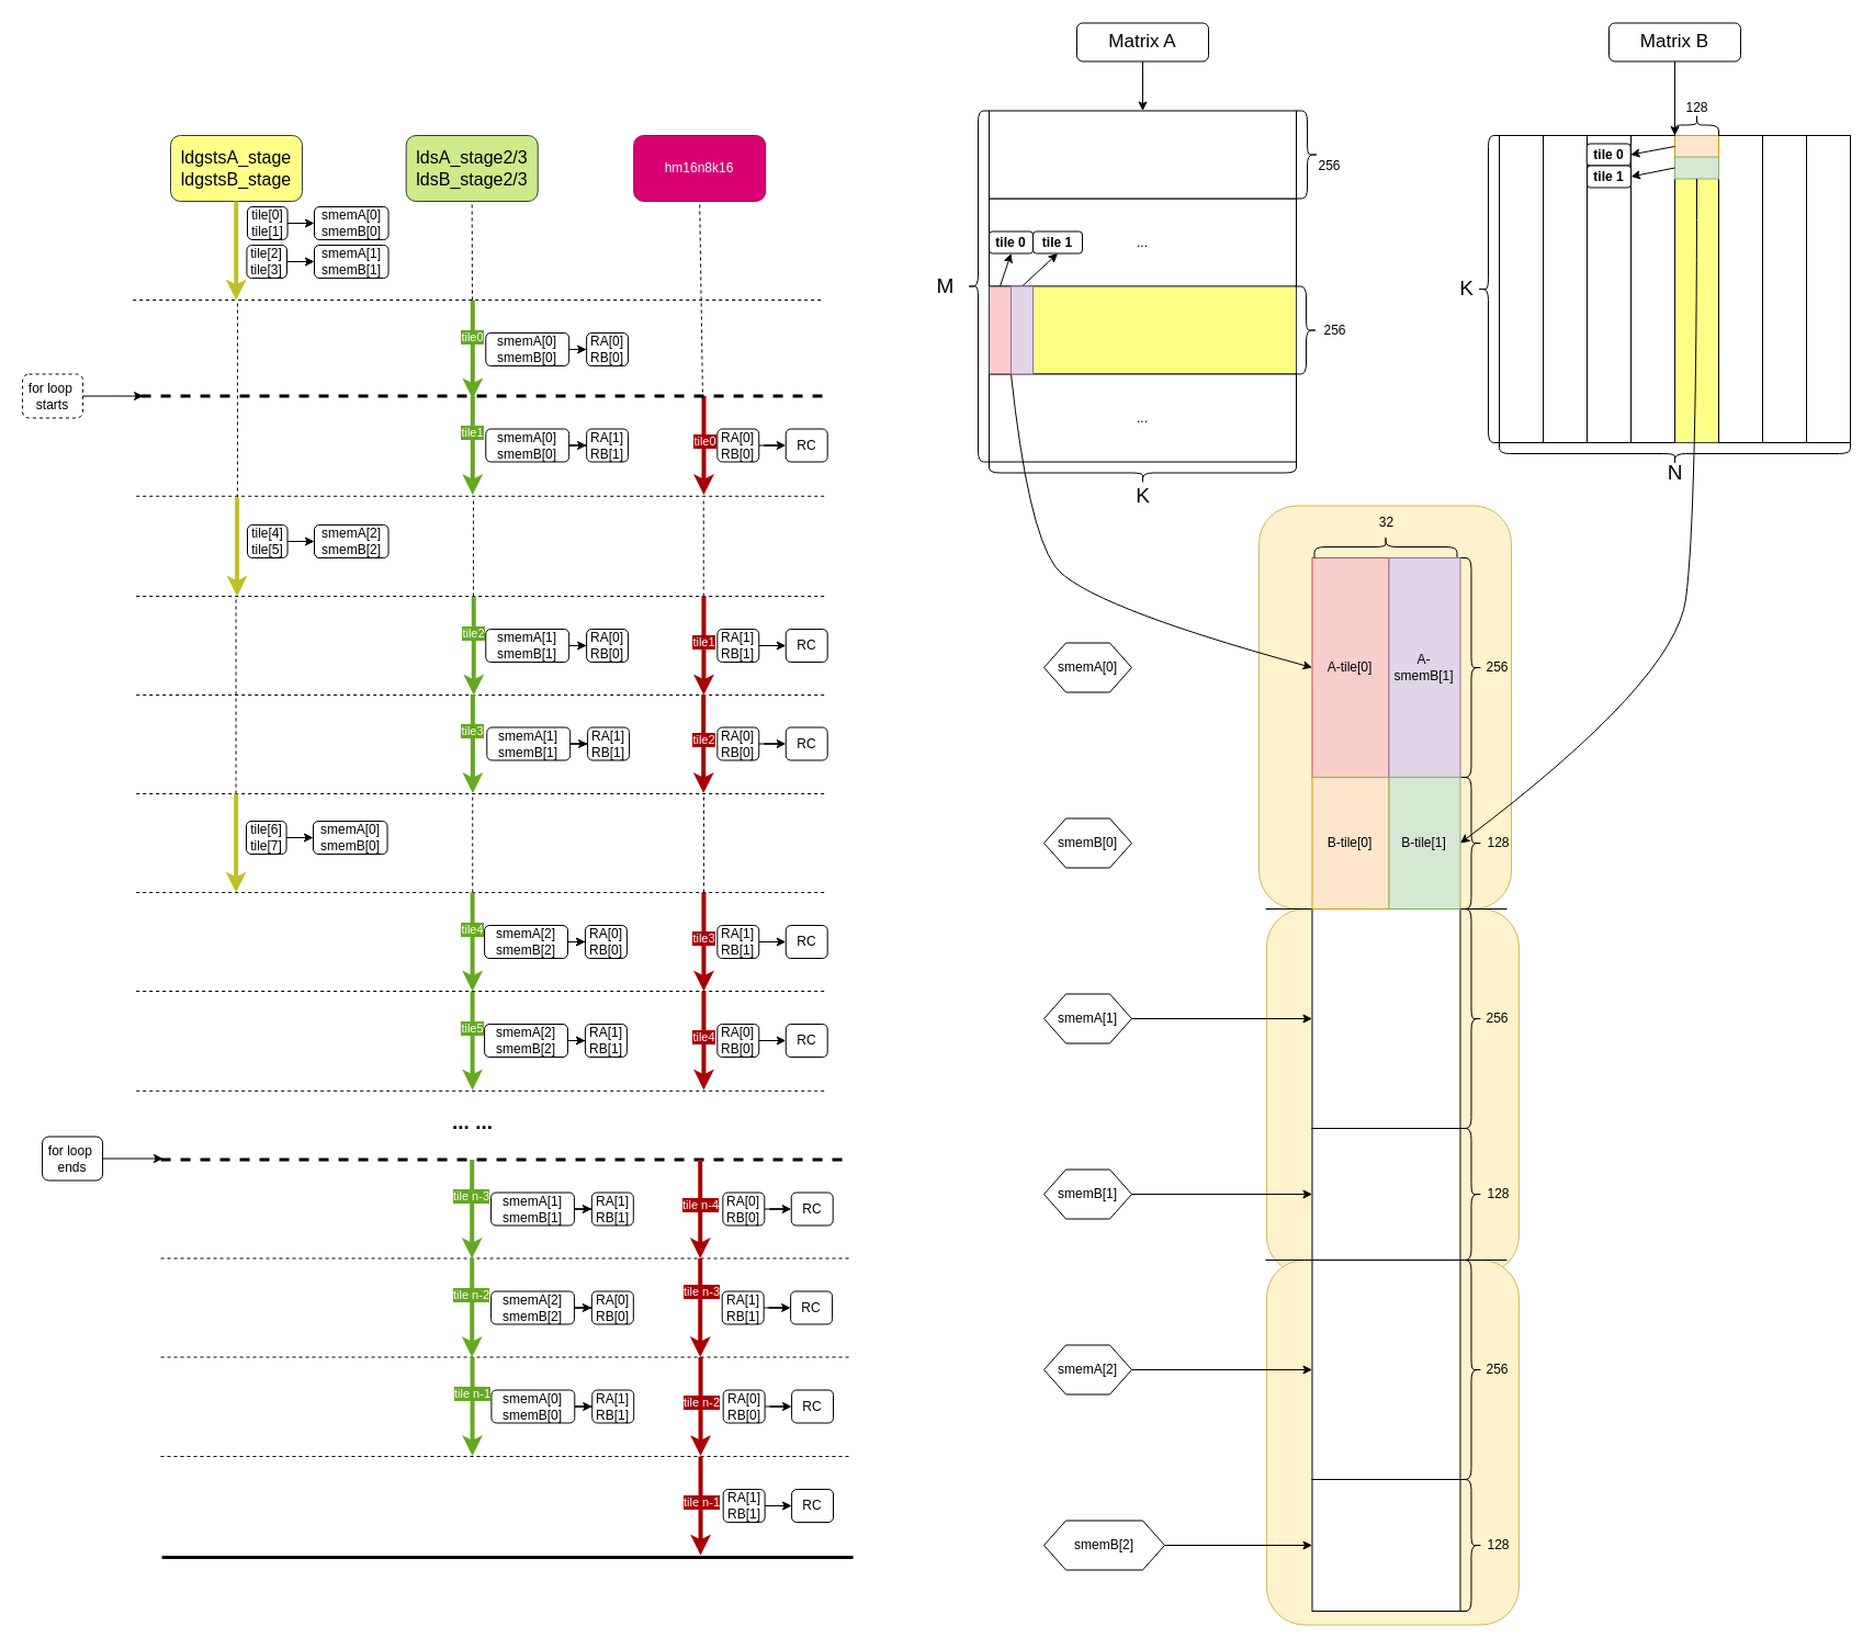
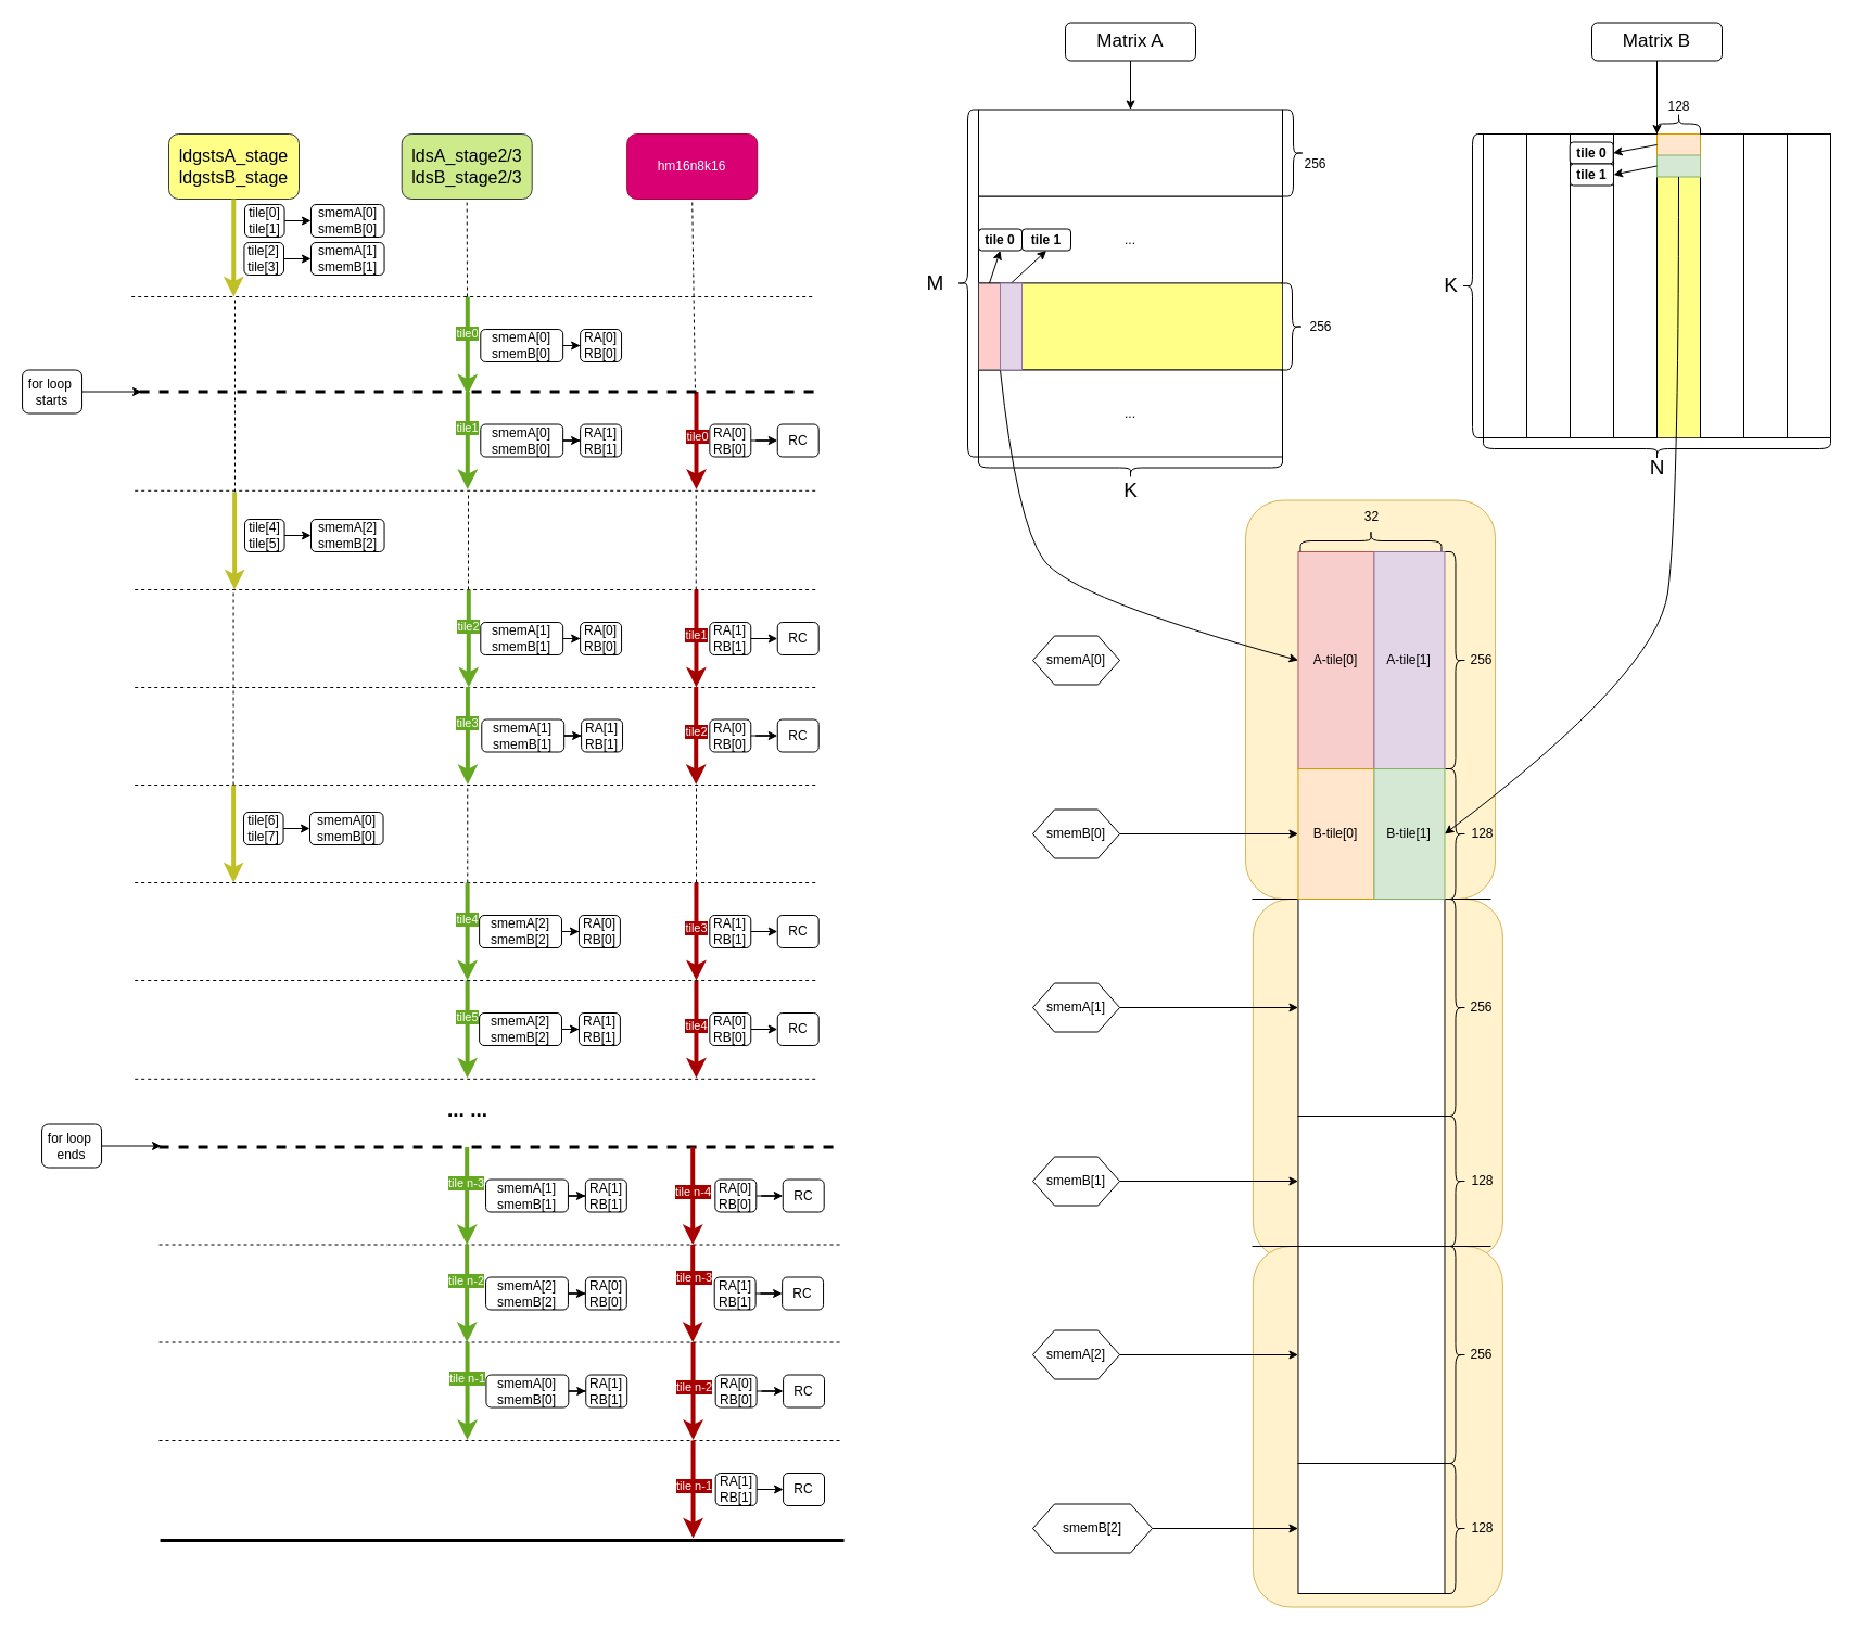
- <mxCell id="135" value="for loop&amp;nbsp;&lt;div&gt;starts&lt;/div&gt;" style="rounded=1;whiteSpace=wrap;html=1;dashed=1;" parent="1" vertex="1"><mxGeometry x="20.06" y="340.5" width="55" height="40" as="geometry" /></mxCell>
+ <mxCell id="135" value="for loop&amp;nbsp;&lt;div&gt;starts&lt;/div&gt;" style="rounded=1;whiteSpace=wrap;html=1;" parent="1" vertex="1"><mxGeometry x="20.06" y="340.5" width="55" height="40" as="geometry" /></mxCell>
- <mxCell id="53" value="A-smemB[1]" style="rounded=0;whiteSpace=wrap;html=1;fillColor=#e1d5e7;strokeColor=#9673a6;" parent="1" vertex="1"><mxGeometry x="1265.48" y="508" width="65" height="200" as="geometry" /></mxCell>
+ <mxCell id="53" value="A-tile[1]" style="rounded=0;whiteSpace=wrap;html=1;fillColor=#e1d5e7;strokeColor=#9673a6;" parent="1" vertex="1"><mxGeometry x="1265.48" y="508" width="65" height="200" as="geometry" /></mxCell>
+ <mxCell id="154" style="edgeStyle=orthogonalEdgeStyle;rounded=0;orthogonalLoop=1;jettySize=auto;html=1;entryX=0;entryY=0.5;entryDx=0;entryDy=0;" parent="1" source="155" target="54" edge="1"><mxGeometry relative="1" as="geometry" /></mxCell>
